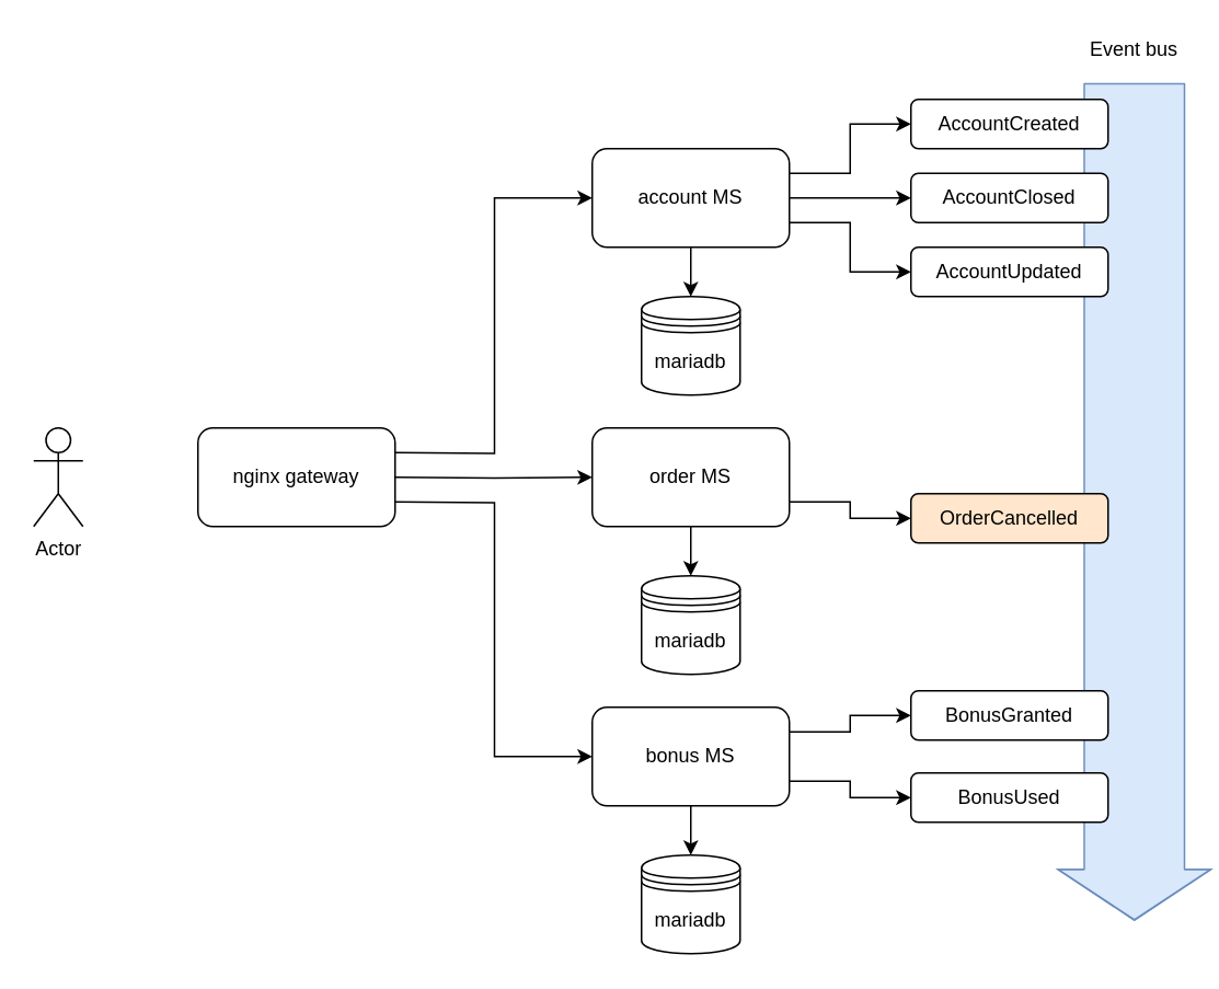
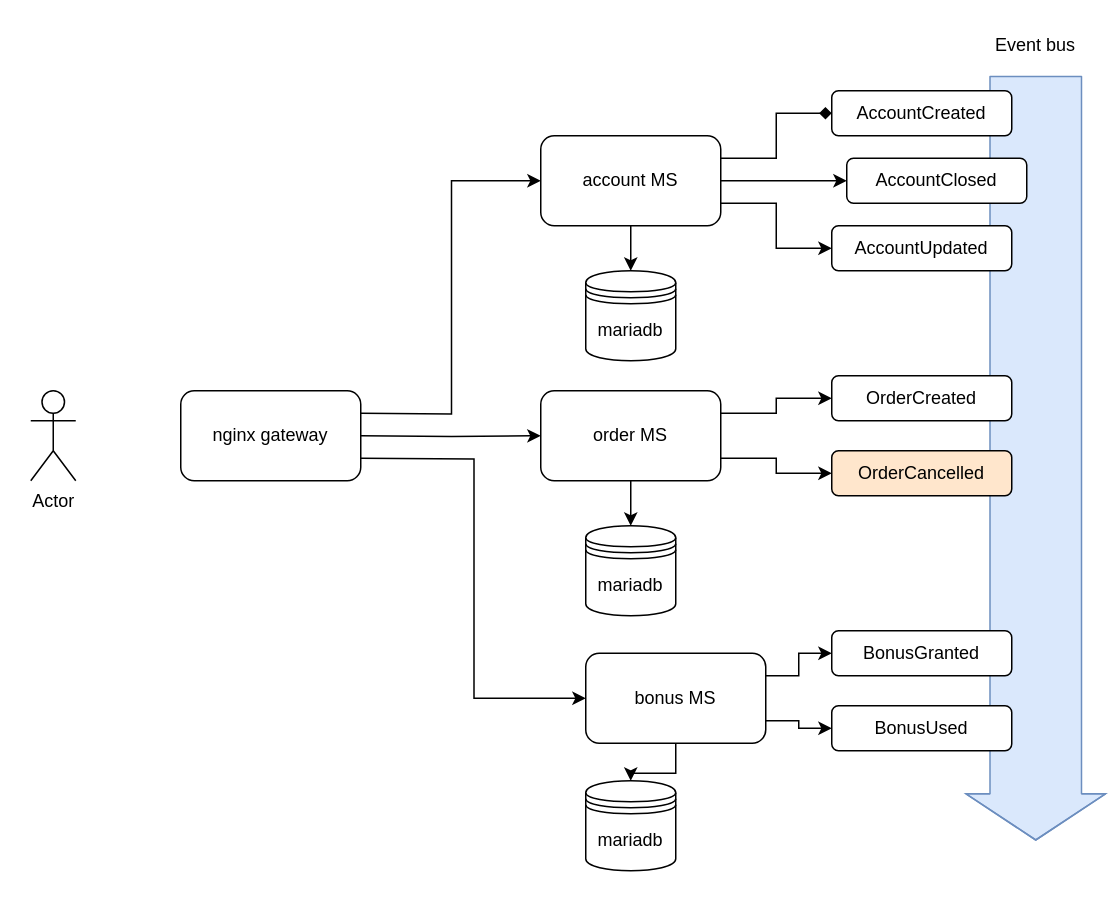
- <mxCell id="2" style="edgeStyle=orthogonalEdgeStyle;rounded=0;orthogonalLoop=1;jettySize=auto;html=1;exitX=1;exitY=0.25;exitDx=0;exitDy=0;entryX=0;entryY=0.5;entryDx=0;entryDy=0;" edge="1" parent="1" source="6" target="17"><mxGeometry relative="1" as="geometry" /></mxCell>
+ <mxCell id="2" style="edgeStyle=orthogonalEdgeStyle;rounded=0;orthogonalLoop=1;jettySize=auto;html=1;exitX=1;exitY=0.25;exitDx=0;exitDy=0;entryX=0;entryY=0.5;entryDx=0;entryDy=0;endArrow=diamond;" edge="1" parent="1" source="6" target="17"><mxGeometry relative="1" as="geometry" /></mxCell>
- <mxCell id="18" value="AccountClosed" style="rounded=1;whiteSpace=wrap;html=1;" vertex="1" parent="1"><mxGeometry x="554" y="105" width="120" height="30" as="geometry" /></mxCell>
+ <mxCell id="18" value="AccountClosed" style="rounded=1;whiteSpace=wrap;html=1;" vertex="1" parent="1"><mxGeometry x="564" y="105" width="120" height="30" as="geometry" /></mxCell>
+ <mxCell id="20" value="OrderCreated" style="rounded=1;whiteSpace=wrap;html=1;" vertex="1" parent="1"><mxGeometry x="554" y="250" width="120" height="30" as="geometry" /></mxCell>
+ <mxCell id="7" style="edgeStyle=orthogonalEdgeStyle;rounded=0;orthogonalLoop=1;jettySize=auto;html=1;exitX=1;exitY=0.25;exitDx=0;exitDy=0;entryX=0;entryY=0.5;entryDx=0;entryDy=0;" edge="1" parent="1" source="10" target="20"><mxGeometry relative="1" as="geometry" /></mxCell>
- <mxCell id="14" value="bonus MS" style="rounded=1;whiteSpace=wrap;html=1;sketch=0;" vertex="1" parent="1"><mxGeometry x="360" y="430" width="120" height="60" as="geometry" /></mxCell>
+ <mxCell id="14" value="bonus MS" style="rounded=1;whiteSpace=wrap;html=1;sketch=0;" vertex="1" parent="1"><mxGeometry x="390" y="435" width="120" height="60" as="geometry" /></mxCell>
